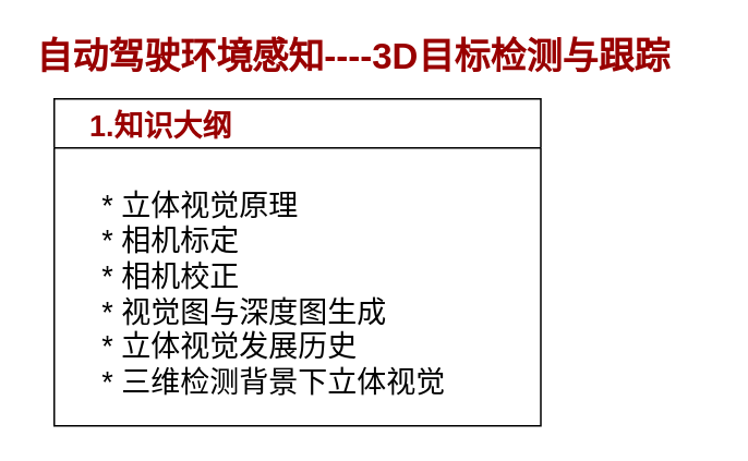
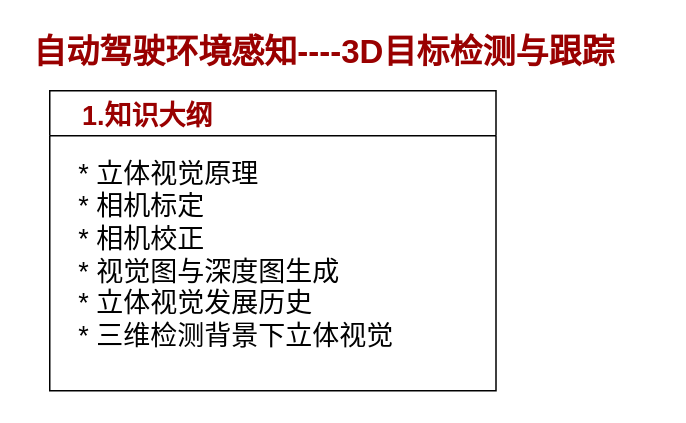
- <mxCell id="4" value="* 立体视觉原理&lt;br&gt;* 相机标定&lt;br&gt;* 相机校正&lt;br&gt;* 视觉图与深度图生成&lt;br&gt;* 立体视觉发展历史&lt;br&gt;* 三维检测背景下立体视觉" style="text;html=1;align=left;verticalAlign=middle;resizable=0;points=[];autosize=1;strokeColor=none;fillColor=none;fontSize=18;fontColor=#000000;" vertex="1" parent="3"><mxGeometry x="27.5" y="50" width="230" height="140" as="geometry" /></mxCell>
+ <mxCell id="4" value="* 立体视觉原理&lt;br&gt;* 相机标定&lt;br&gt;* 相机校正&lt;br&gt;* 视觉图与深度图生成&lt;br&gt;* 立体视觉发展历史&lt;br&gt;* 三维检测背景下立体视觉" style="text;html=1;align=left;verticalAlign=middle;resizable=0;points=[];autosize=1;strokeColor=none;fillColor=none;fontSize=18;fontColor=#000000;" vertex="1" parent="3"><mxGeometry x="17.5" y="40" width="230" height="140" as="geometry" /></mxCell>
